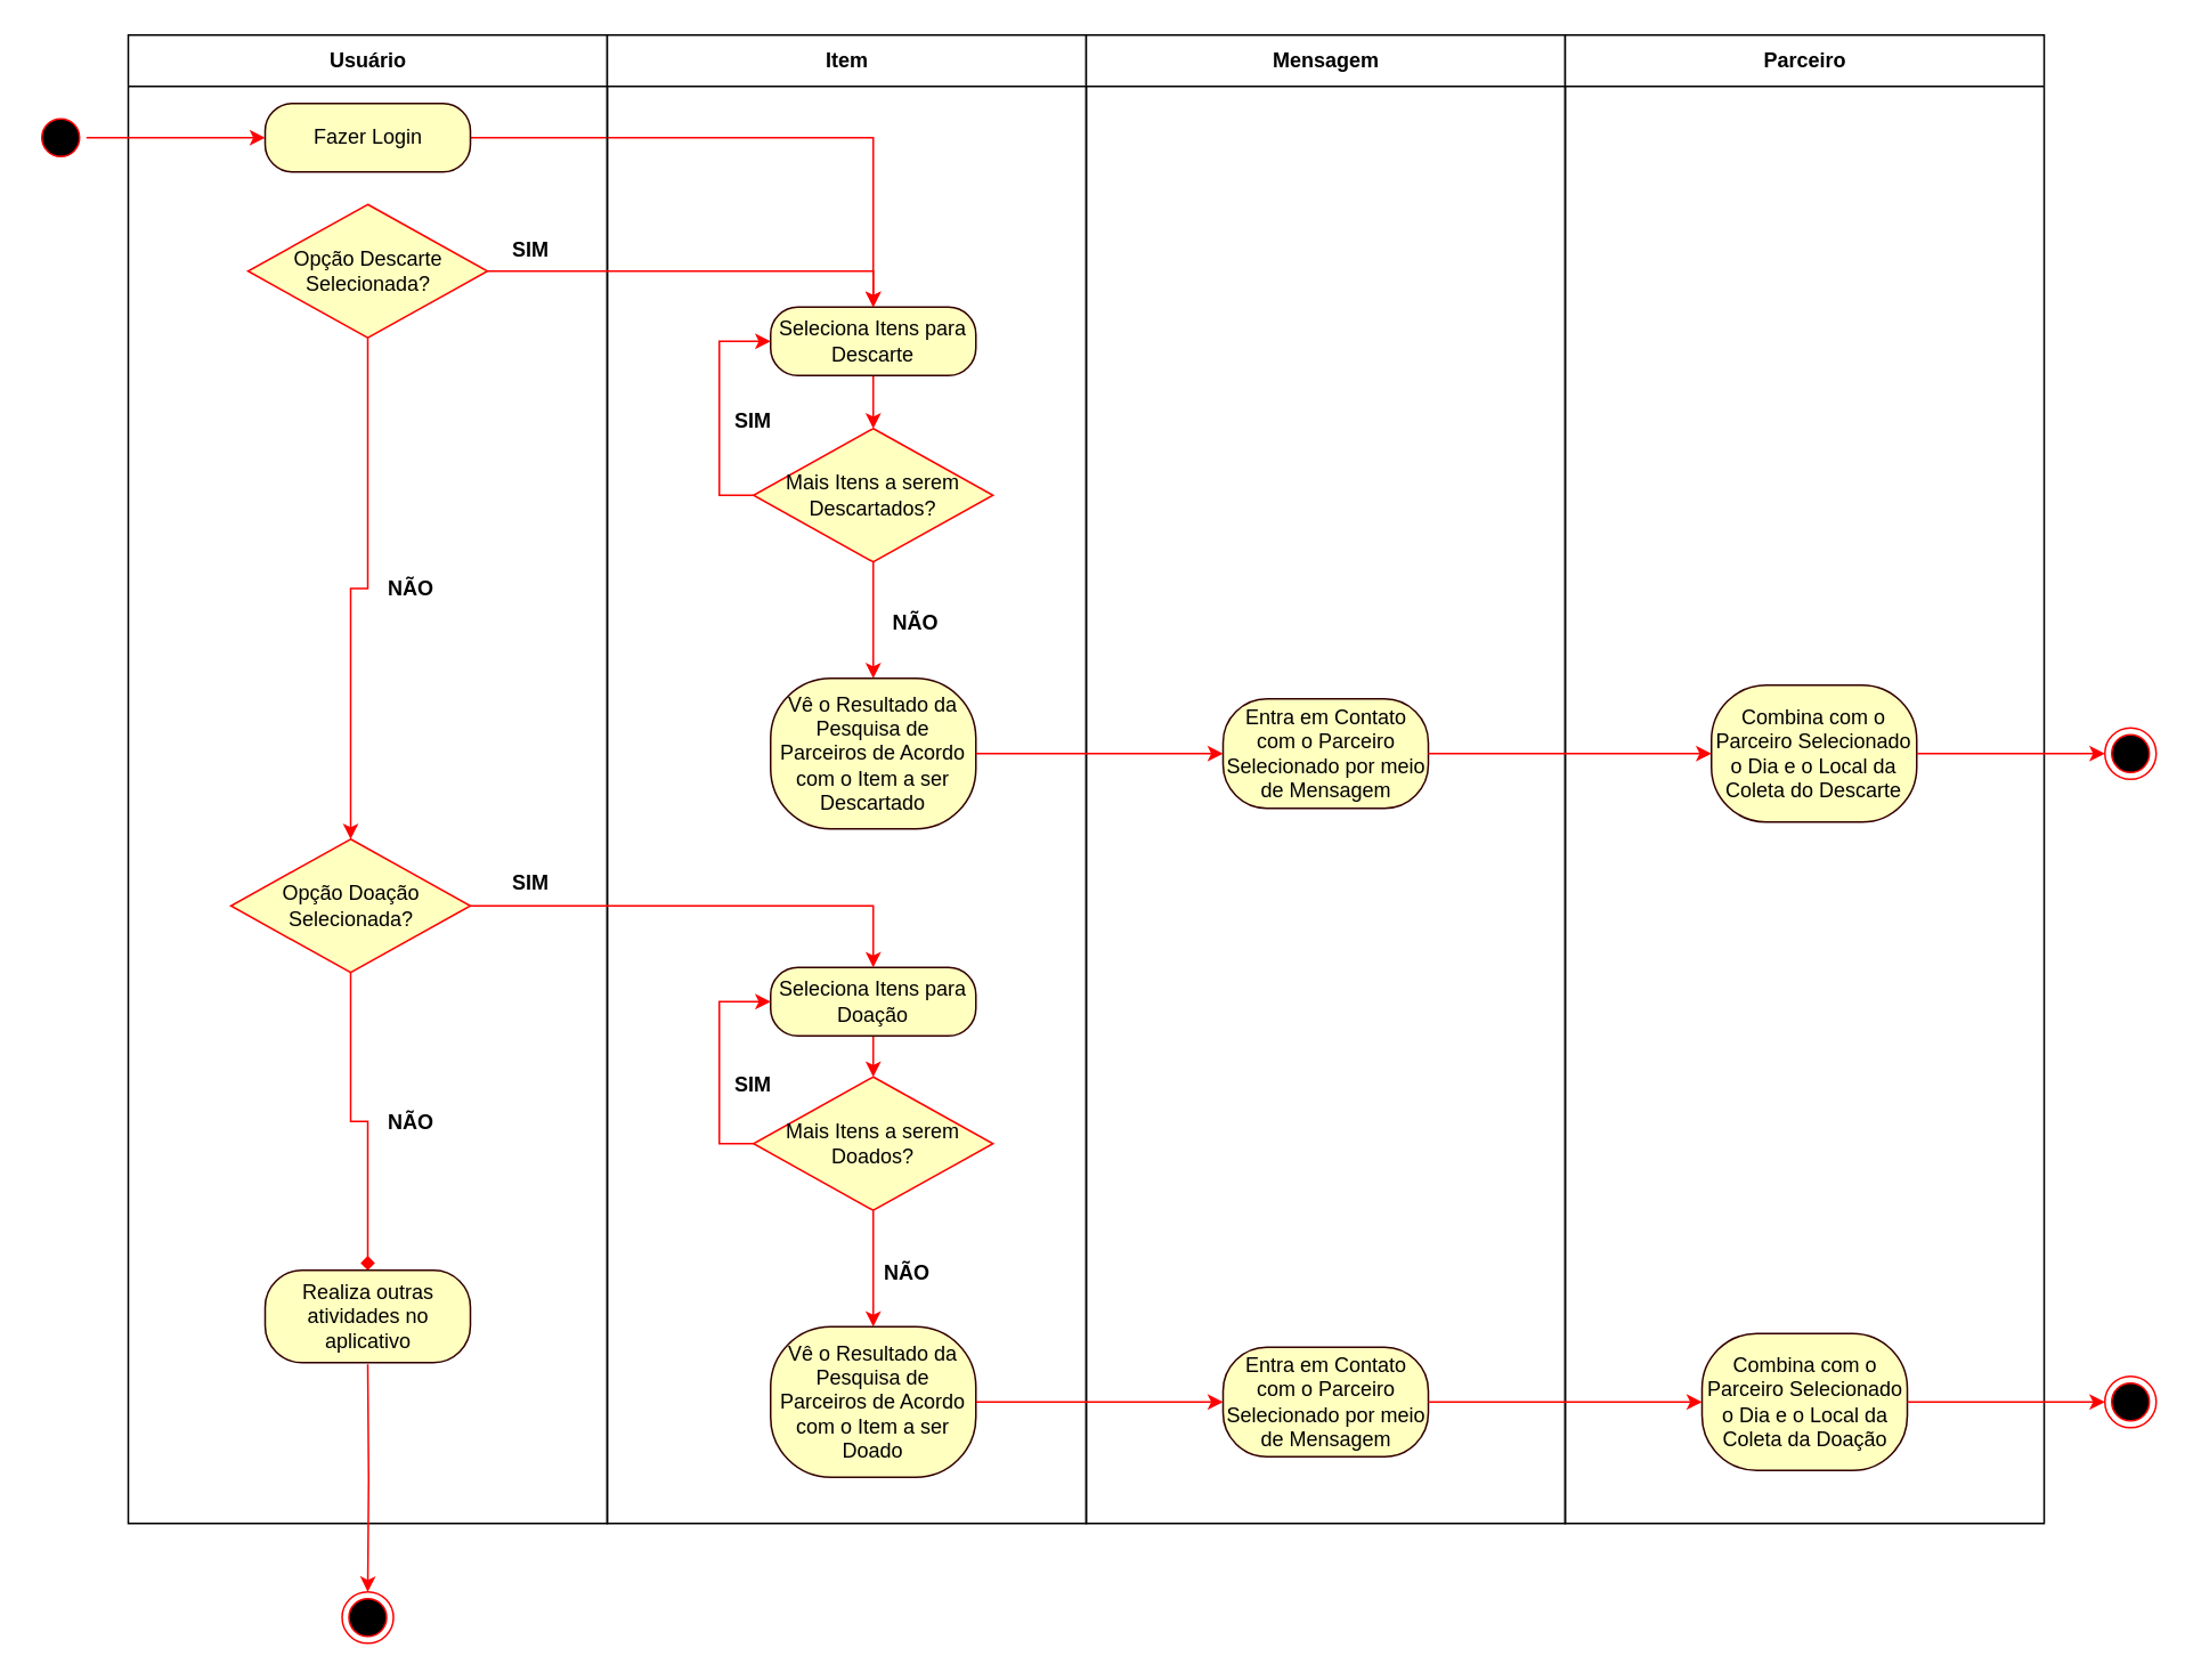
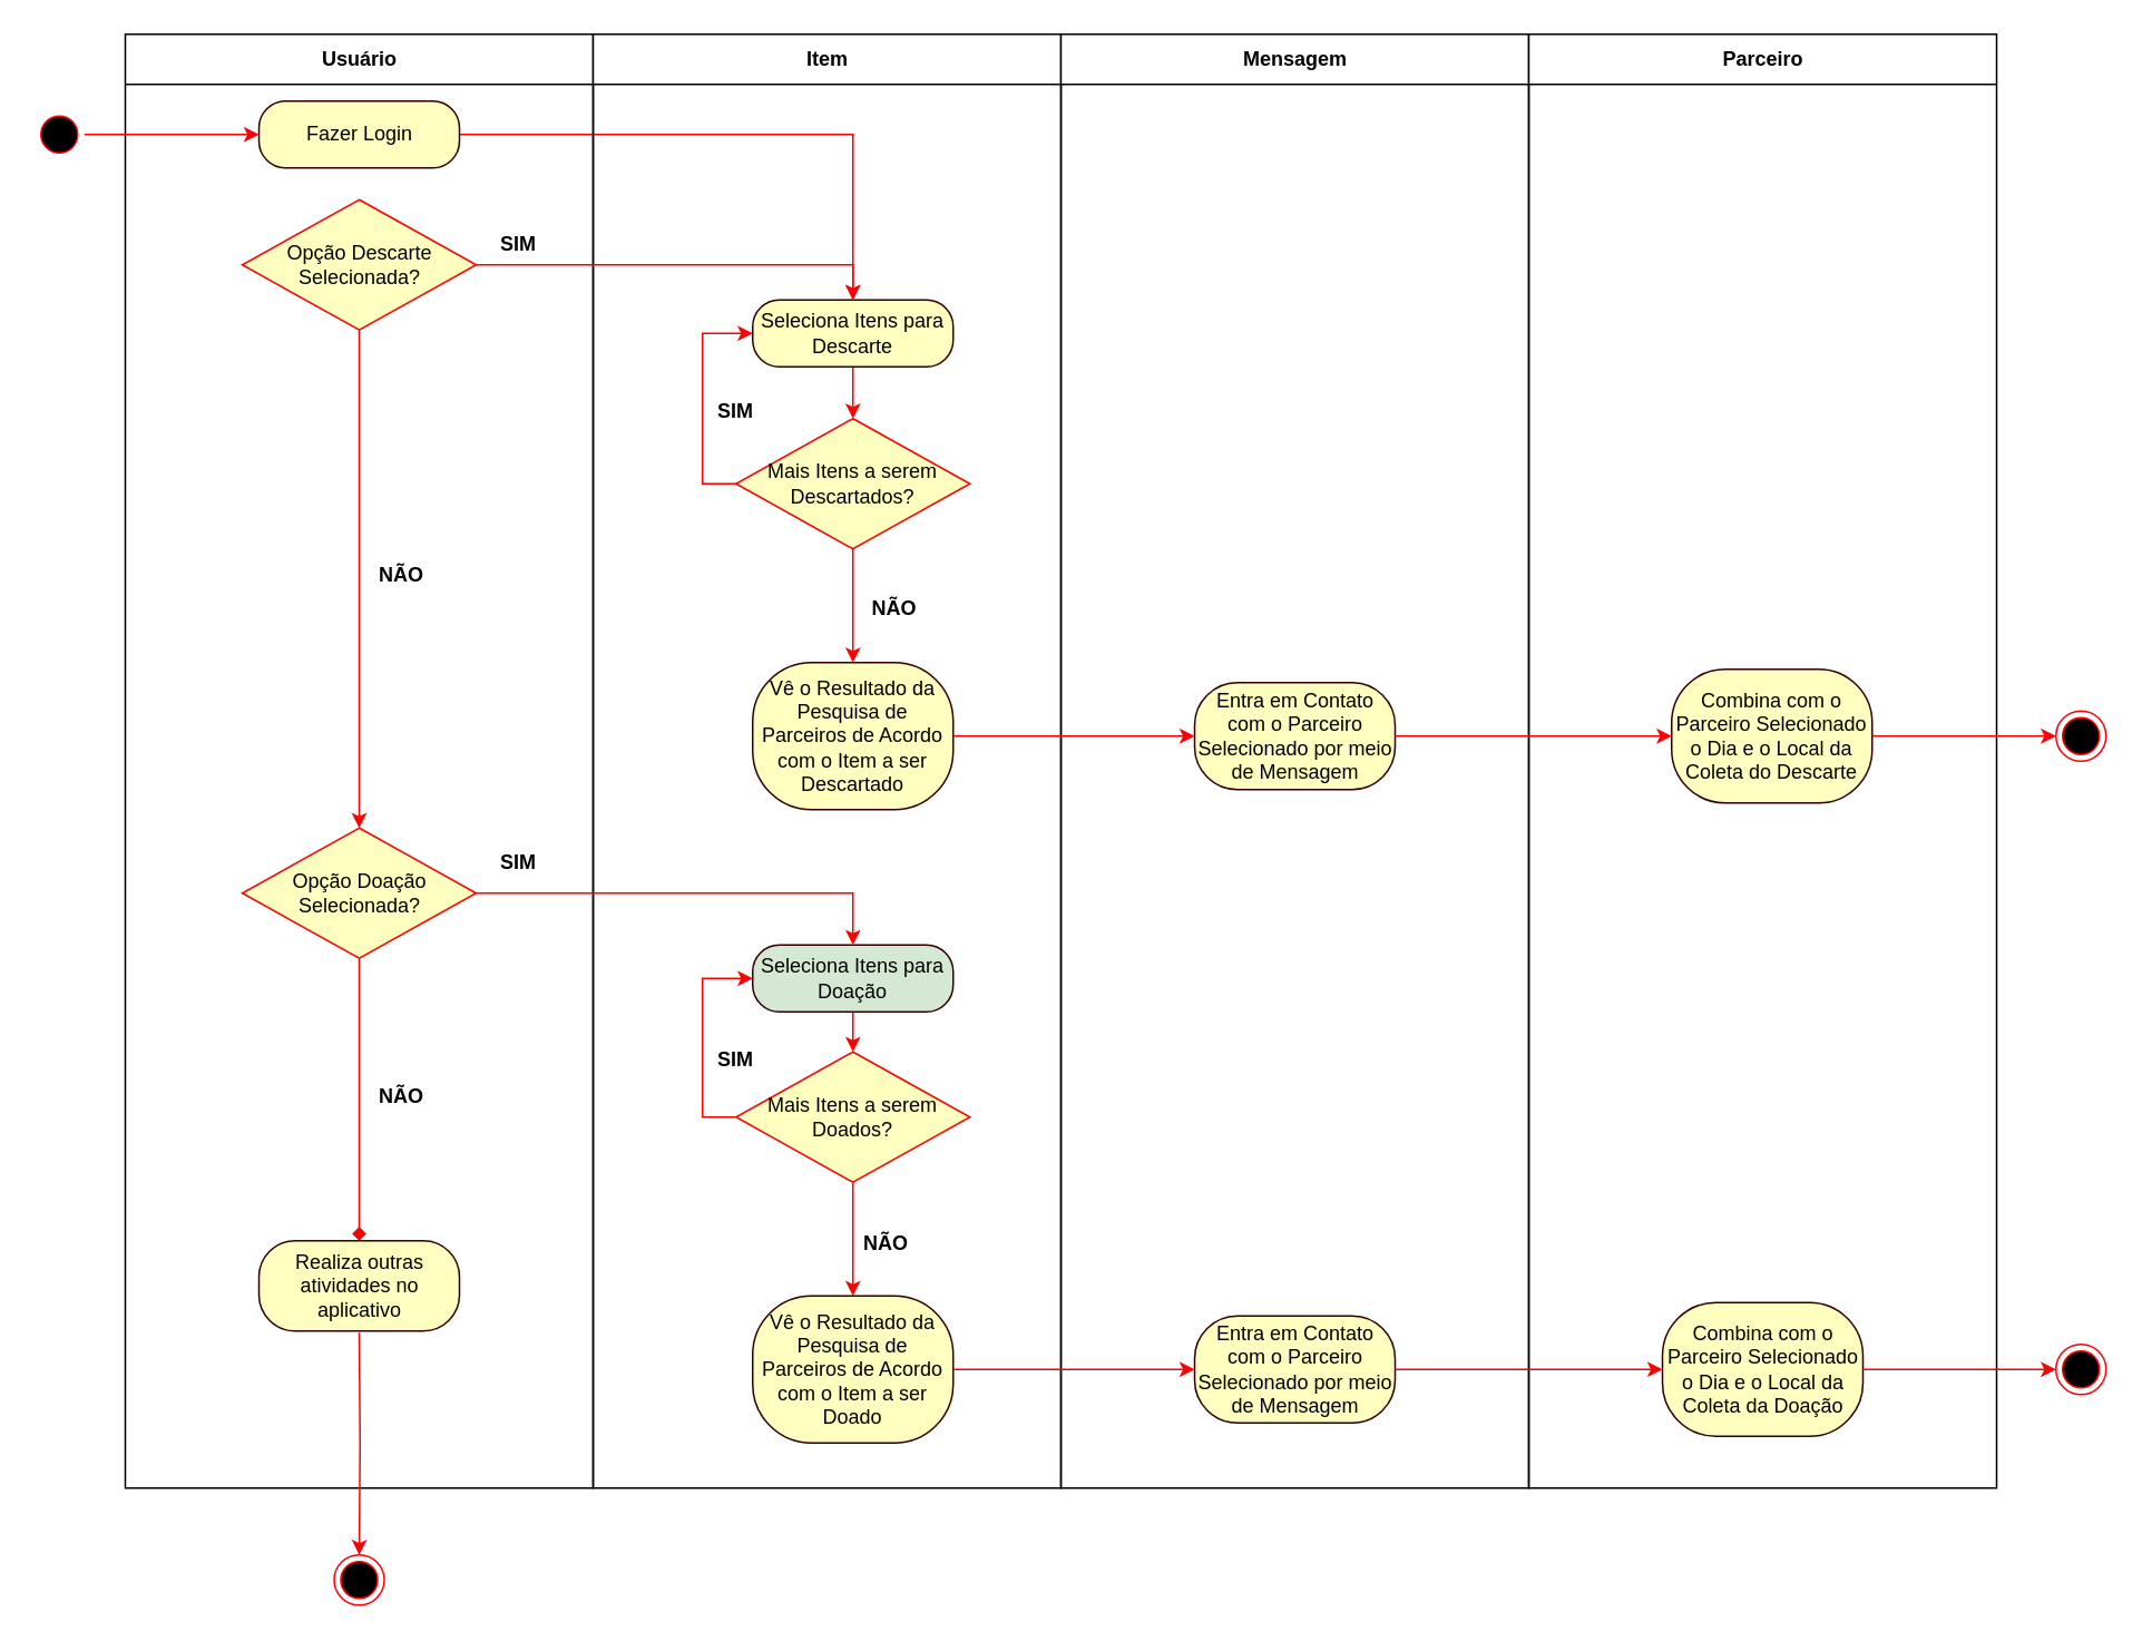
- <mxCell id="8" value="Opção Doação Selecionada?" style="rhombus;whiteSpace=wrap;html=1;fillColor=#ffffc0;strokeColor=#ff0000;" vertex="1" parent="2"><mxGeometry x="60" y="470" width="140" height="78" as="geometry" /></mxCell>
+ <mxCell id="8" value="Opção Doação Selecionada?" style="rhombus;whiteSpace=wrap;html=1;fillColor=#ffffc0;strokeColor=#ff0000;" vertex="1" parent="2"><mxGeometry x="70" y="475" width="140" height="78" as="geometry" /></mxCell>
- <mxCell id="37" value="Seleciona Itens para Doação" style="rounded=1;whiteSpace=wrap;html=1;arcSize=40;fontColor=#000000;fillColor=#ffffc0;strokeColor=#330000;" vertex="1" parent="1"><mxGeometry x="450" y="565" width="120" height="40" as="geometry" /></mxCell>
+ <mxCell id="37" value="Seleciona Itens para Doação" style="rounded=1;whiteSpace=wrap;html=1;arcSize=40;fontColor=#000000;fillColor=#d5e8d4;strokeColor=#330000;" vertex="1" parent="1"><mxGeometry x="450" y="565" width="120" height="40" as="geometry" /></mxCell>
